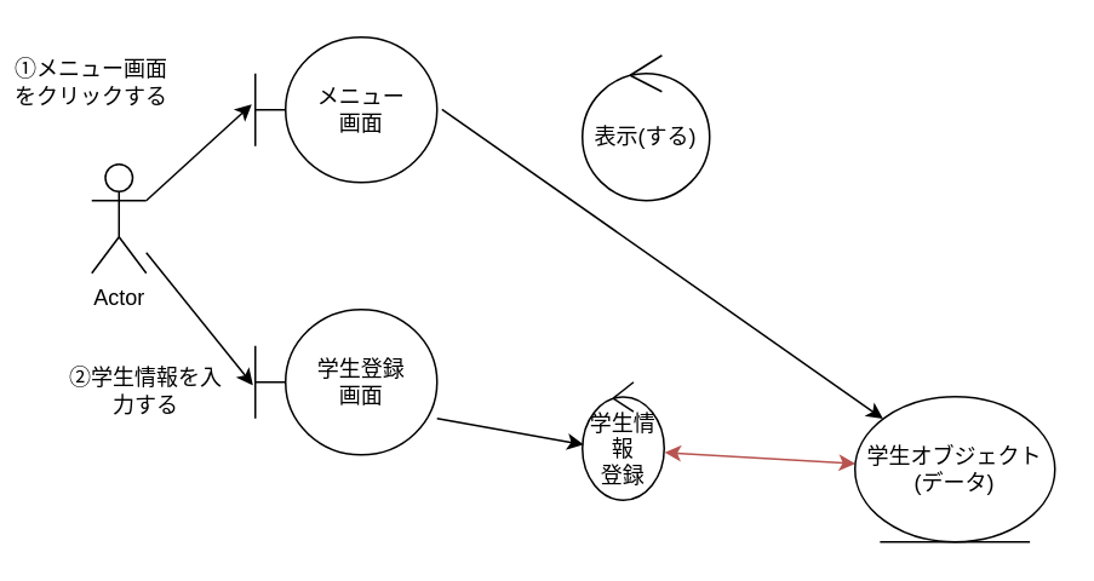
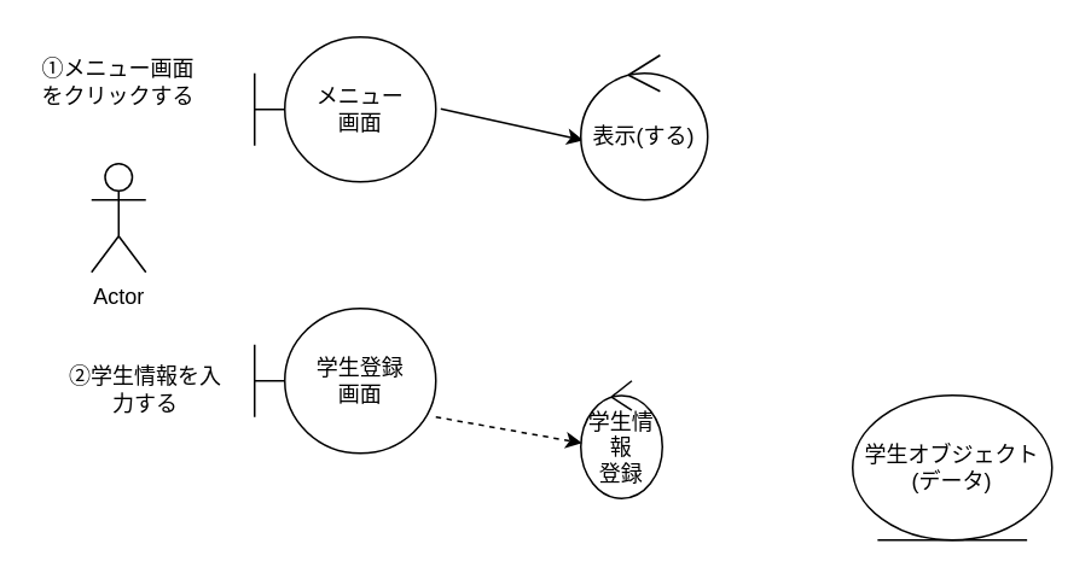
- <mxCell id="10" value="①メニュー画面をクリックする" style="text;html=1;align=center;verticalAlign=middle;whiteSpace=wrap;rounded=0;" vertex="1" parent="1"><mxGeometry x="5" y="30" width="90" height="30" as="geometry" /></mxCell>
+ <mxCell id="10" value="①メニュー画面をクリックする" style="text;html=1;align=center;verticalAlign=middle;whiteSpace=wrap;rounded=0;" vertex="1" parent="1"><mxGeometry x="20" y="30" width="90" height="30" as="geometry" /></mxCell>
- <mxCell id="3" value="" style="endArrow=classic;html=1;rounded=0;exitX=1;exitY=0.333;exitDx=0;exitDy=0;exitPerimeter=0;entryX=-0.02;entryY=0.463;entryDx=0;entryDy=0;entryPerimeter=0;" edge="1" parent="1" source="2" target="5"><mxGeometry width="50" height="50" relative="1" as="geometry"><mxPoint x="120" y="210" as="sourcePoint" /><mxPoint x="80" y="20" as="targetPoint" /></mxGeometry></mxCell>
- <mxCell id="4" value="" style="endArrow=classic;html=1;rounded=0;exitX=1.027;exitY=0.496;exitDx=0;exitDy=0;exitPerimeter=0;" edge="1" parent="1" source="5" target="14"><mxGeometry width="50" height="50" relative="1" as="geometry"><mxPoint x="250" y="50" as="sourcePoint" /><mxPoint x="290" y="80" as="targetPoint" /></mxGeometry></mxCell>
+ <mxCell id="4" value="" style="endArrow=classic;html=1;rounded=0;exitX=1.027;exitY=0.496;exitDx=0;exitDy=0;exitPerimeter=0;entryX=0.019;entryY=0.588;entryDx=0;entryDy=0;entryPerimeter=0;" edge="1" parent="1" source="5" target="6"><mxGeometry width="50" height="50" relative="1" as="geometry"><mxPoint x="250" y="50" as="sourcePoint" /><mxPoint x="290" y="80" as="targetPoint" /></mxGeometry></mxCell>
- <mxCell id="8" value="" style="endArrow=classic;html=1;rounded=0;entryX=-0.013;entryY=0.521;entryDx=0;entryDy=0;entryPerimeter=0;" edge="1" parent="1" source="2" target="7"><mxGeometry width="50" height="50" relative="1" as="geometry"><mxPoint x="100" y="190" as="sourcePoint" /><mxPoint x="150" y="140" as="targetPoint" /></mxGeometry></mxCell>
- <mxCell id="12" value="" style="endArrow=classic;html=1;rounded=0;exitX=1;exitY=0.75;exitDx=0;exitDy=0;exitPerimeter=0;entryX=0.014;entryY=0.529;entryDx=0;entryDy=0;entryPerimeter=0;" edge="1" parent="1" source="7" target="11"><mxGeometry width="50" height="50" relative="1" as="geometry"><mxPoint x="220" y="290" as="sourcePoint" /><mxPoint x="270" y="240" as="targetPoint" /></mxGeometry></mxCell>
+ <mxCell id="12" value="" style="endArrow=classic;html=1;rounded=0;exitX=1;exitY=0.75;exitDx=0;exitDy=0;exitPerimeter=0;entryX=0.014;entryY=0.529;entryDx=0;entryDy=0;entryPerimeter=0;dashed=1;" edge="1" parent="1" source="7" target="11"><mxGeometry width="50" height="50" relative="1" as="geometry"><mxPoint x="220" y="290" as="sourcePoint" /><mxPoint x="270" y="240" as="targetPoint" /></mxGeometry></mxCell>
- <mxCell id="13" value="" style="endArrow=classic;startArrow=classic;html=1;rounded=0;fillColor=#f8cecc;strokeColor=#b85450;exitX=1.005;exitY=0.596;exitDx=0;exitDy=0;exitPerimeter=0;" edge="1" parent="1" source="11" target="14"><mxGeometry width="50" height="50" relative="1" as="geometry"><mxPoint x="430" y="290" as="sourcePoint" /><mxPoint x="510" y="258" as="targetPoint" /></mxGeometry></mxCell>
